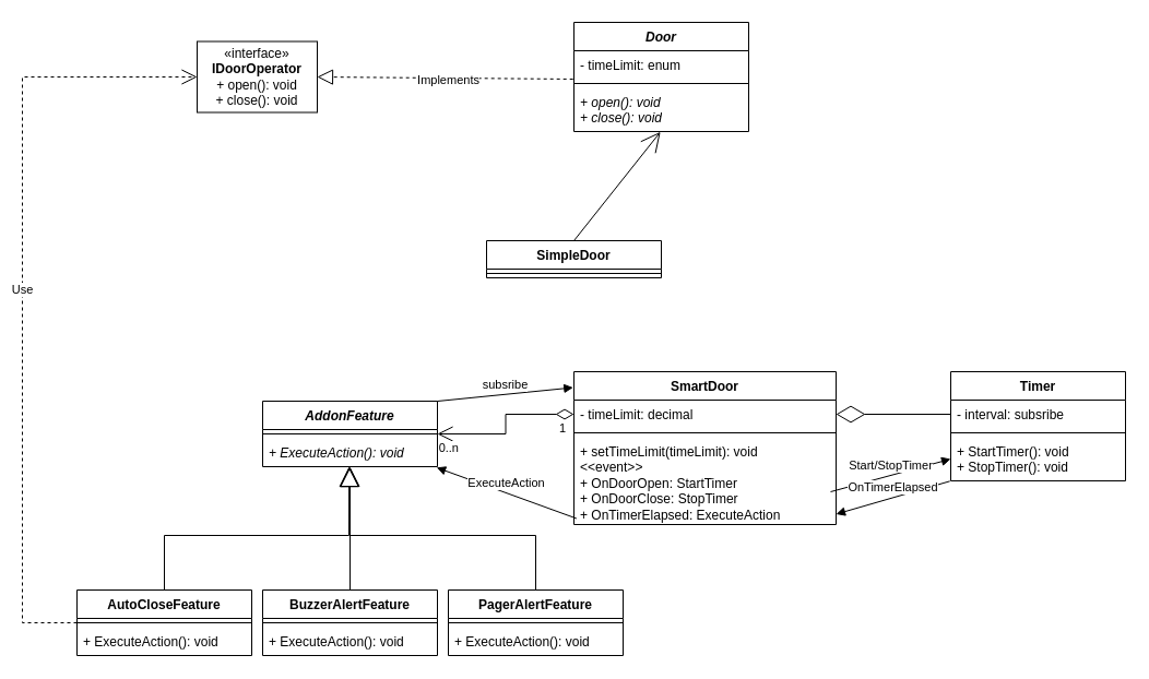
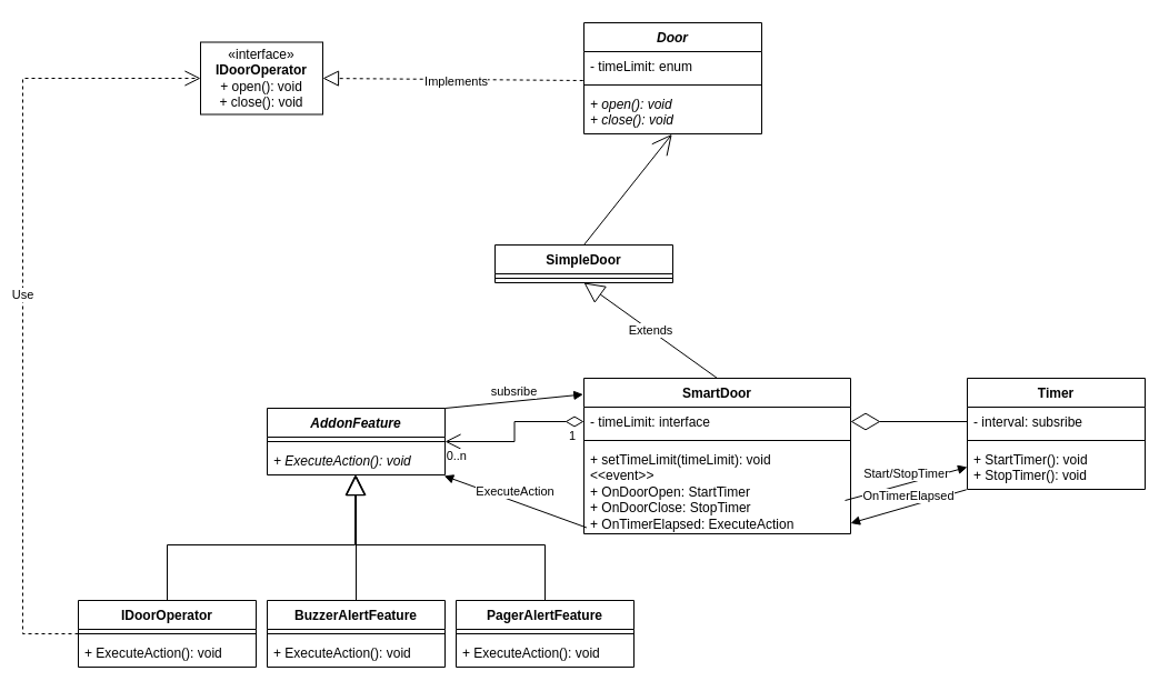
+ <mxCell id="13" value="Extends" style="endArrow=block;endSize=16;endFill=0;html=1;rounded=0;exitX=0.5;exitY=0;exitDx=0;exitDy=0;entryX=0.5;entryY=1;entryDx=0;entryDy=0;" edge="1" parent="1" source="9" target="6"><mxGeometry width="160" relative="1" as="geometry"><mxPoint x="550" y="260" as="sourcePoint" /><mxPoint x="710" y="260" as="targetPoint" /></mxGeometry></mxCell>
- <mxCell id="10" value="- timeLimit: decimal" style="text;strokeColor=none;fillColor=none;align=left;verticalAlign=top;spacingLeft=4;spacingRight=4;overflow=hidden;rotatable=0;points=[[0,0.5],[1,0.5]];portConstraint=eastwest;whiteSpace=wrap;html=1;" vertex="1" parent="9"><mxGeometry y="26" width="240" height="26" as="geometry" /></mxCell>
+ <mxCell id="10" value="- timeLimit: interface" style="text;strokeColor=none;fillColor=none;align=left;verticalAlign=top;spacingLeft=4;spacingRight=4;overflow=hidden;rotatable=0;points=[[0,0.5],[1,0.5]];portConstraint=eastwest;whiteSpace=wrap;html=1;" vertex="1" parent="9"><mxGeometry y="26" width="240" height="26" as="geometry" /></mxCell>
- <mxCell id="24" value="AutoCloseFeature" style="swimlane;fontStyle=1;align=center;verticalAlign=top;childLayout=stackLayout;horizontal=1;startSize=26;horizontalStack=0;resizeParent=1;resizeParentMax=0;resizeLast=0;collapsible=1;marginBottom=0;whiteSpace=wrap;html=1;" vertex="1" parent="1"><mxGeometry x="70" y="540" width="160" height="60" as="geometry" /></mxCell>
+ <mxCell id="24" value="IDoorOperator" style="swimlane;fontStyle=1;align=center;verticalAlign=top;childLayout=stackLayout;horizontal=1;startSize=26;horizontalStack=0;resizeParent=1;resizeParentMax=0;resizeLast=0;collapsible=1;marginBottom=0;whiteSpace=wrap;html=1;" vertex="1" parent="1"><mxGeometry x="70" y="540" width="160" height="60" as="geometry" /></mxCell>
